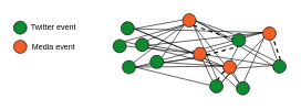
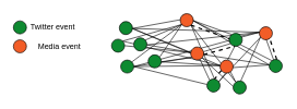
- <mxCell id="50" value="Media event" style="text;html=1;align=center;verticalAlign=middle;resizable=0;points=[];autosize=1;" parent="1" vertex="1"><mxGeometry x="40" y="60" width="80" height="20" as="geometry" /></mxCell>
+ <mxCell id="50" value="Media event" style="text;html=1;align=center;verticalAlign=middle;resizable=0;points=[];autosize=1;" parent="1" vertex="1"><mxGeometry x="50" y="60" width="80" height="20" as="geometry" /></mxCell>
